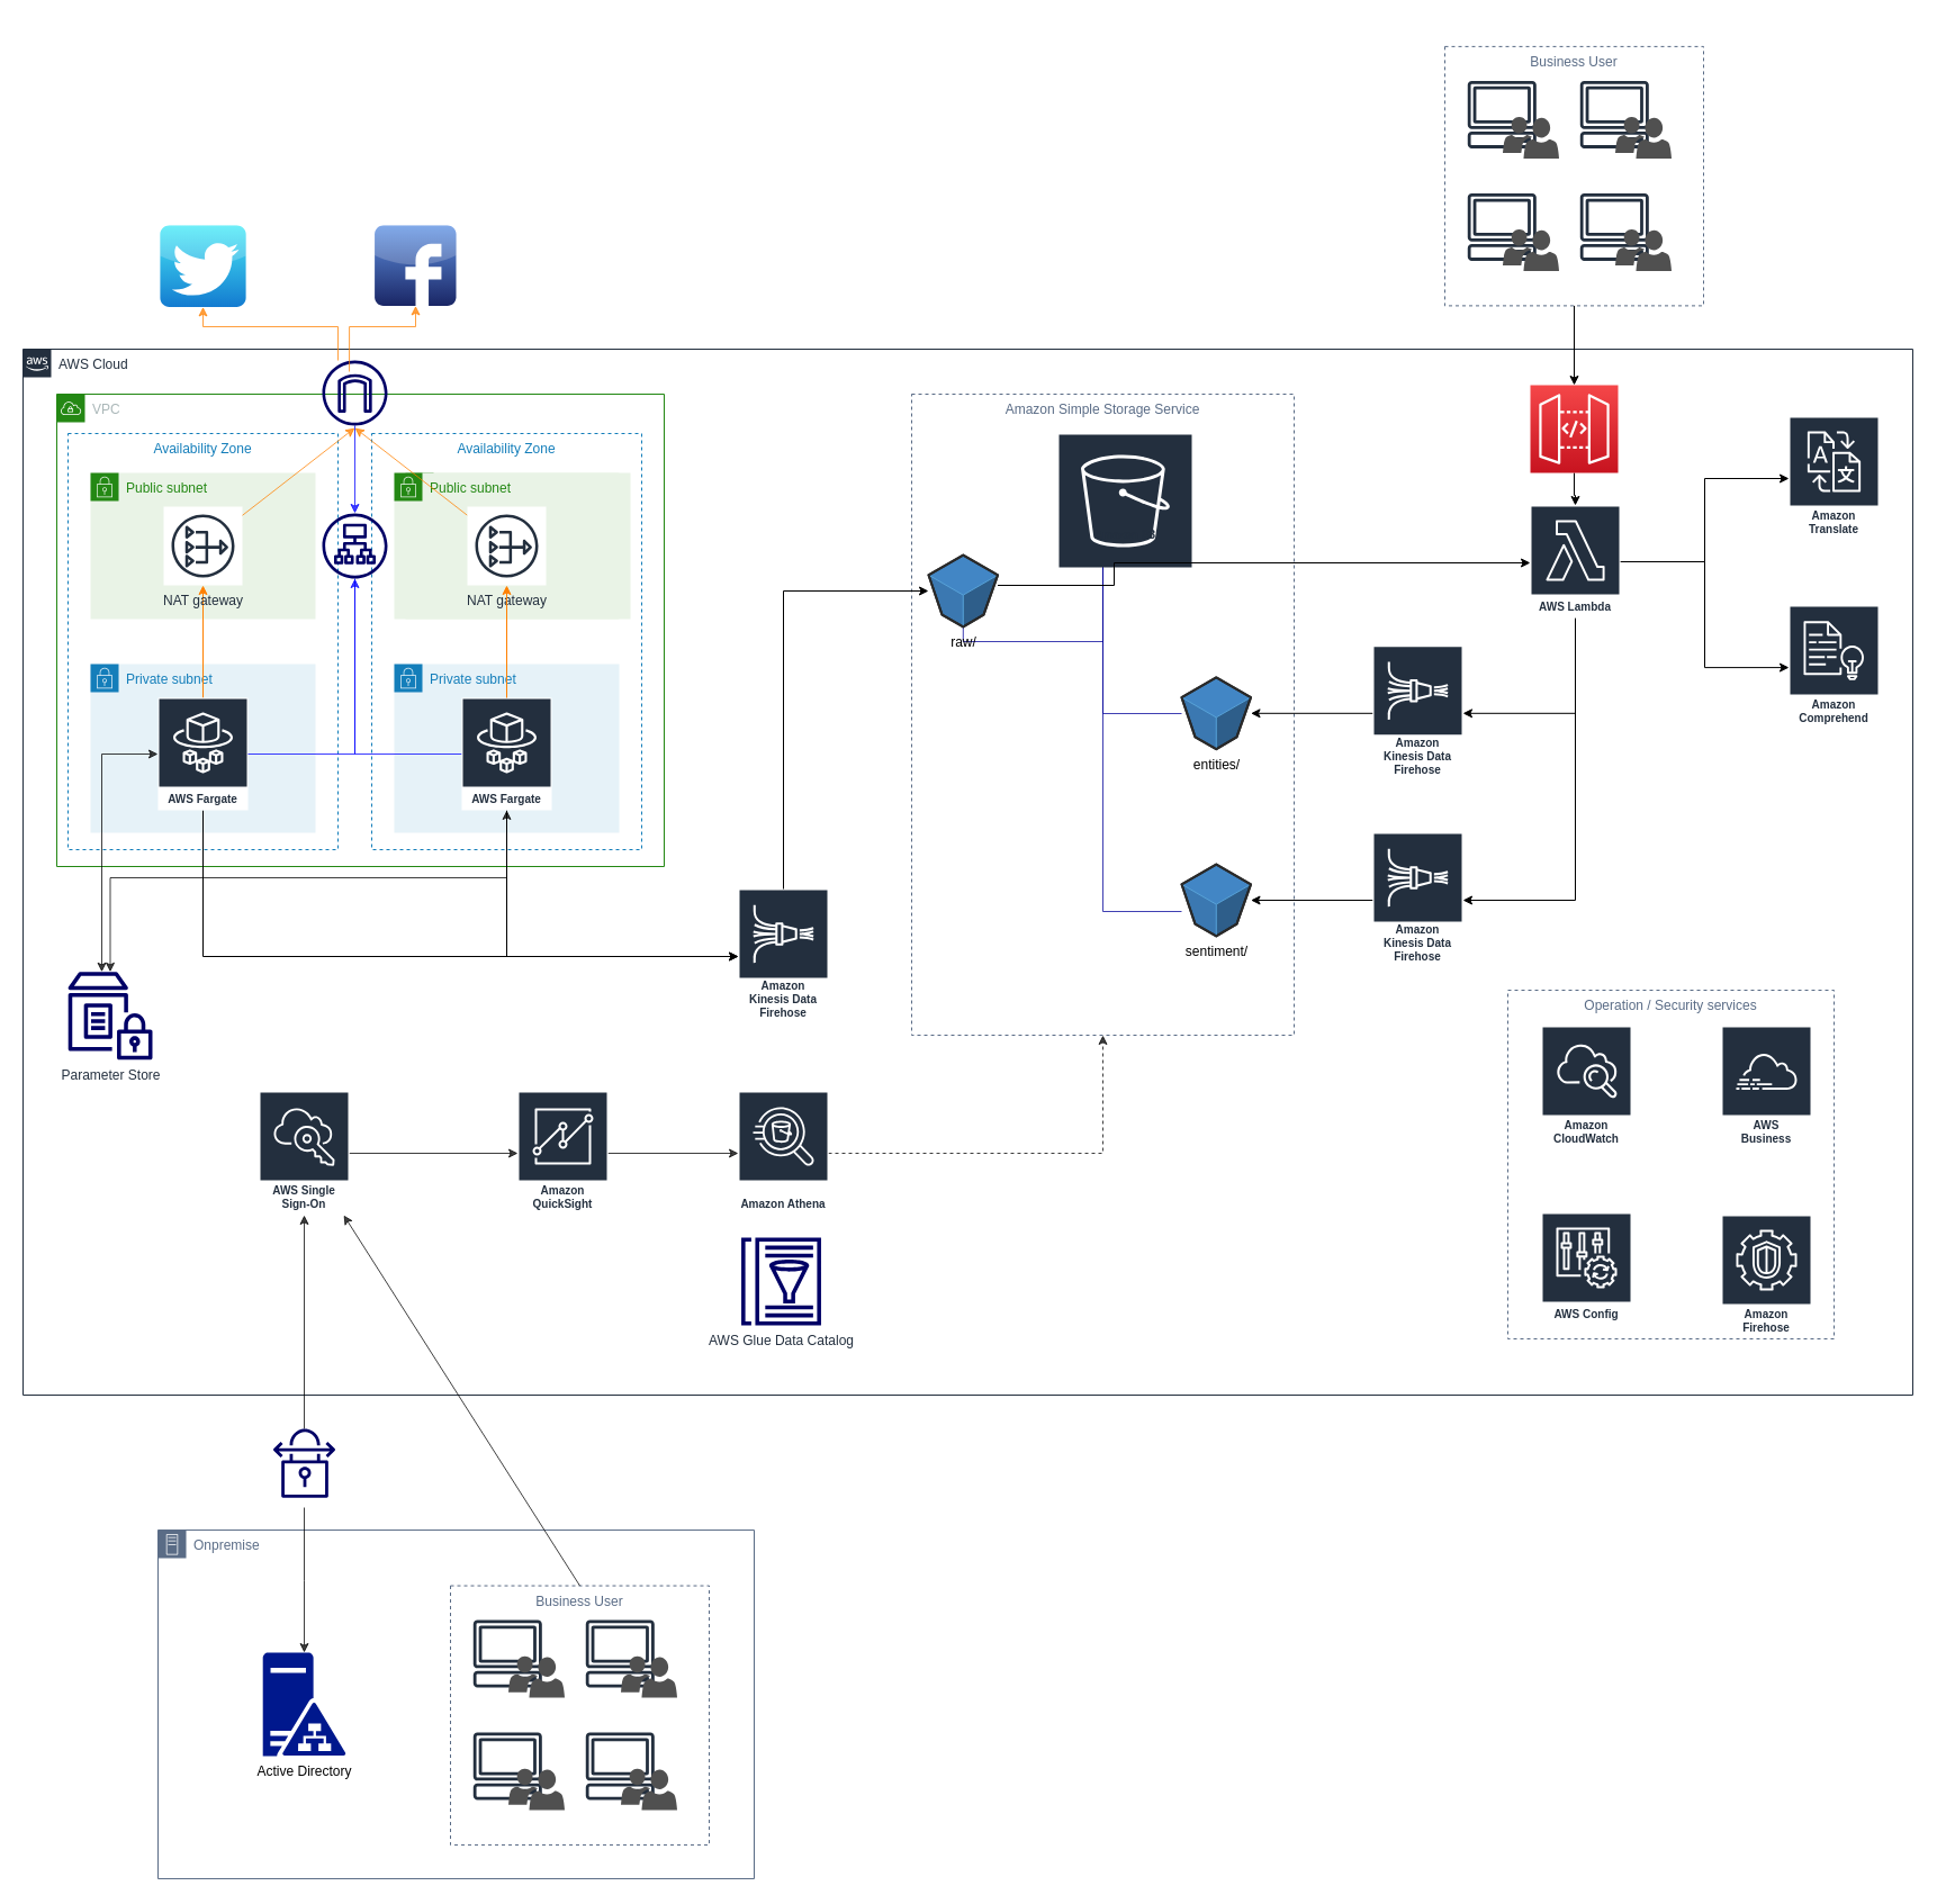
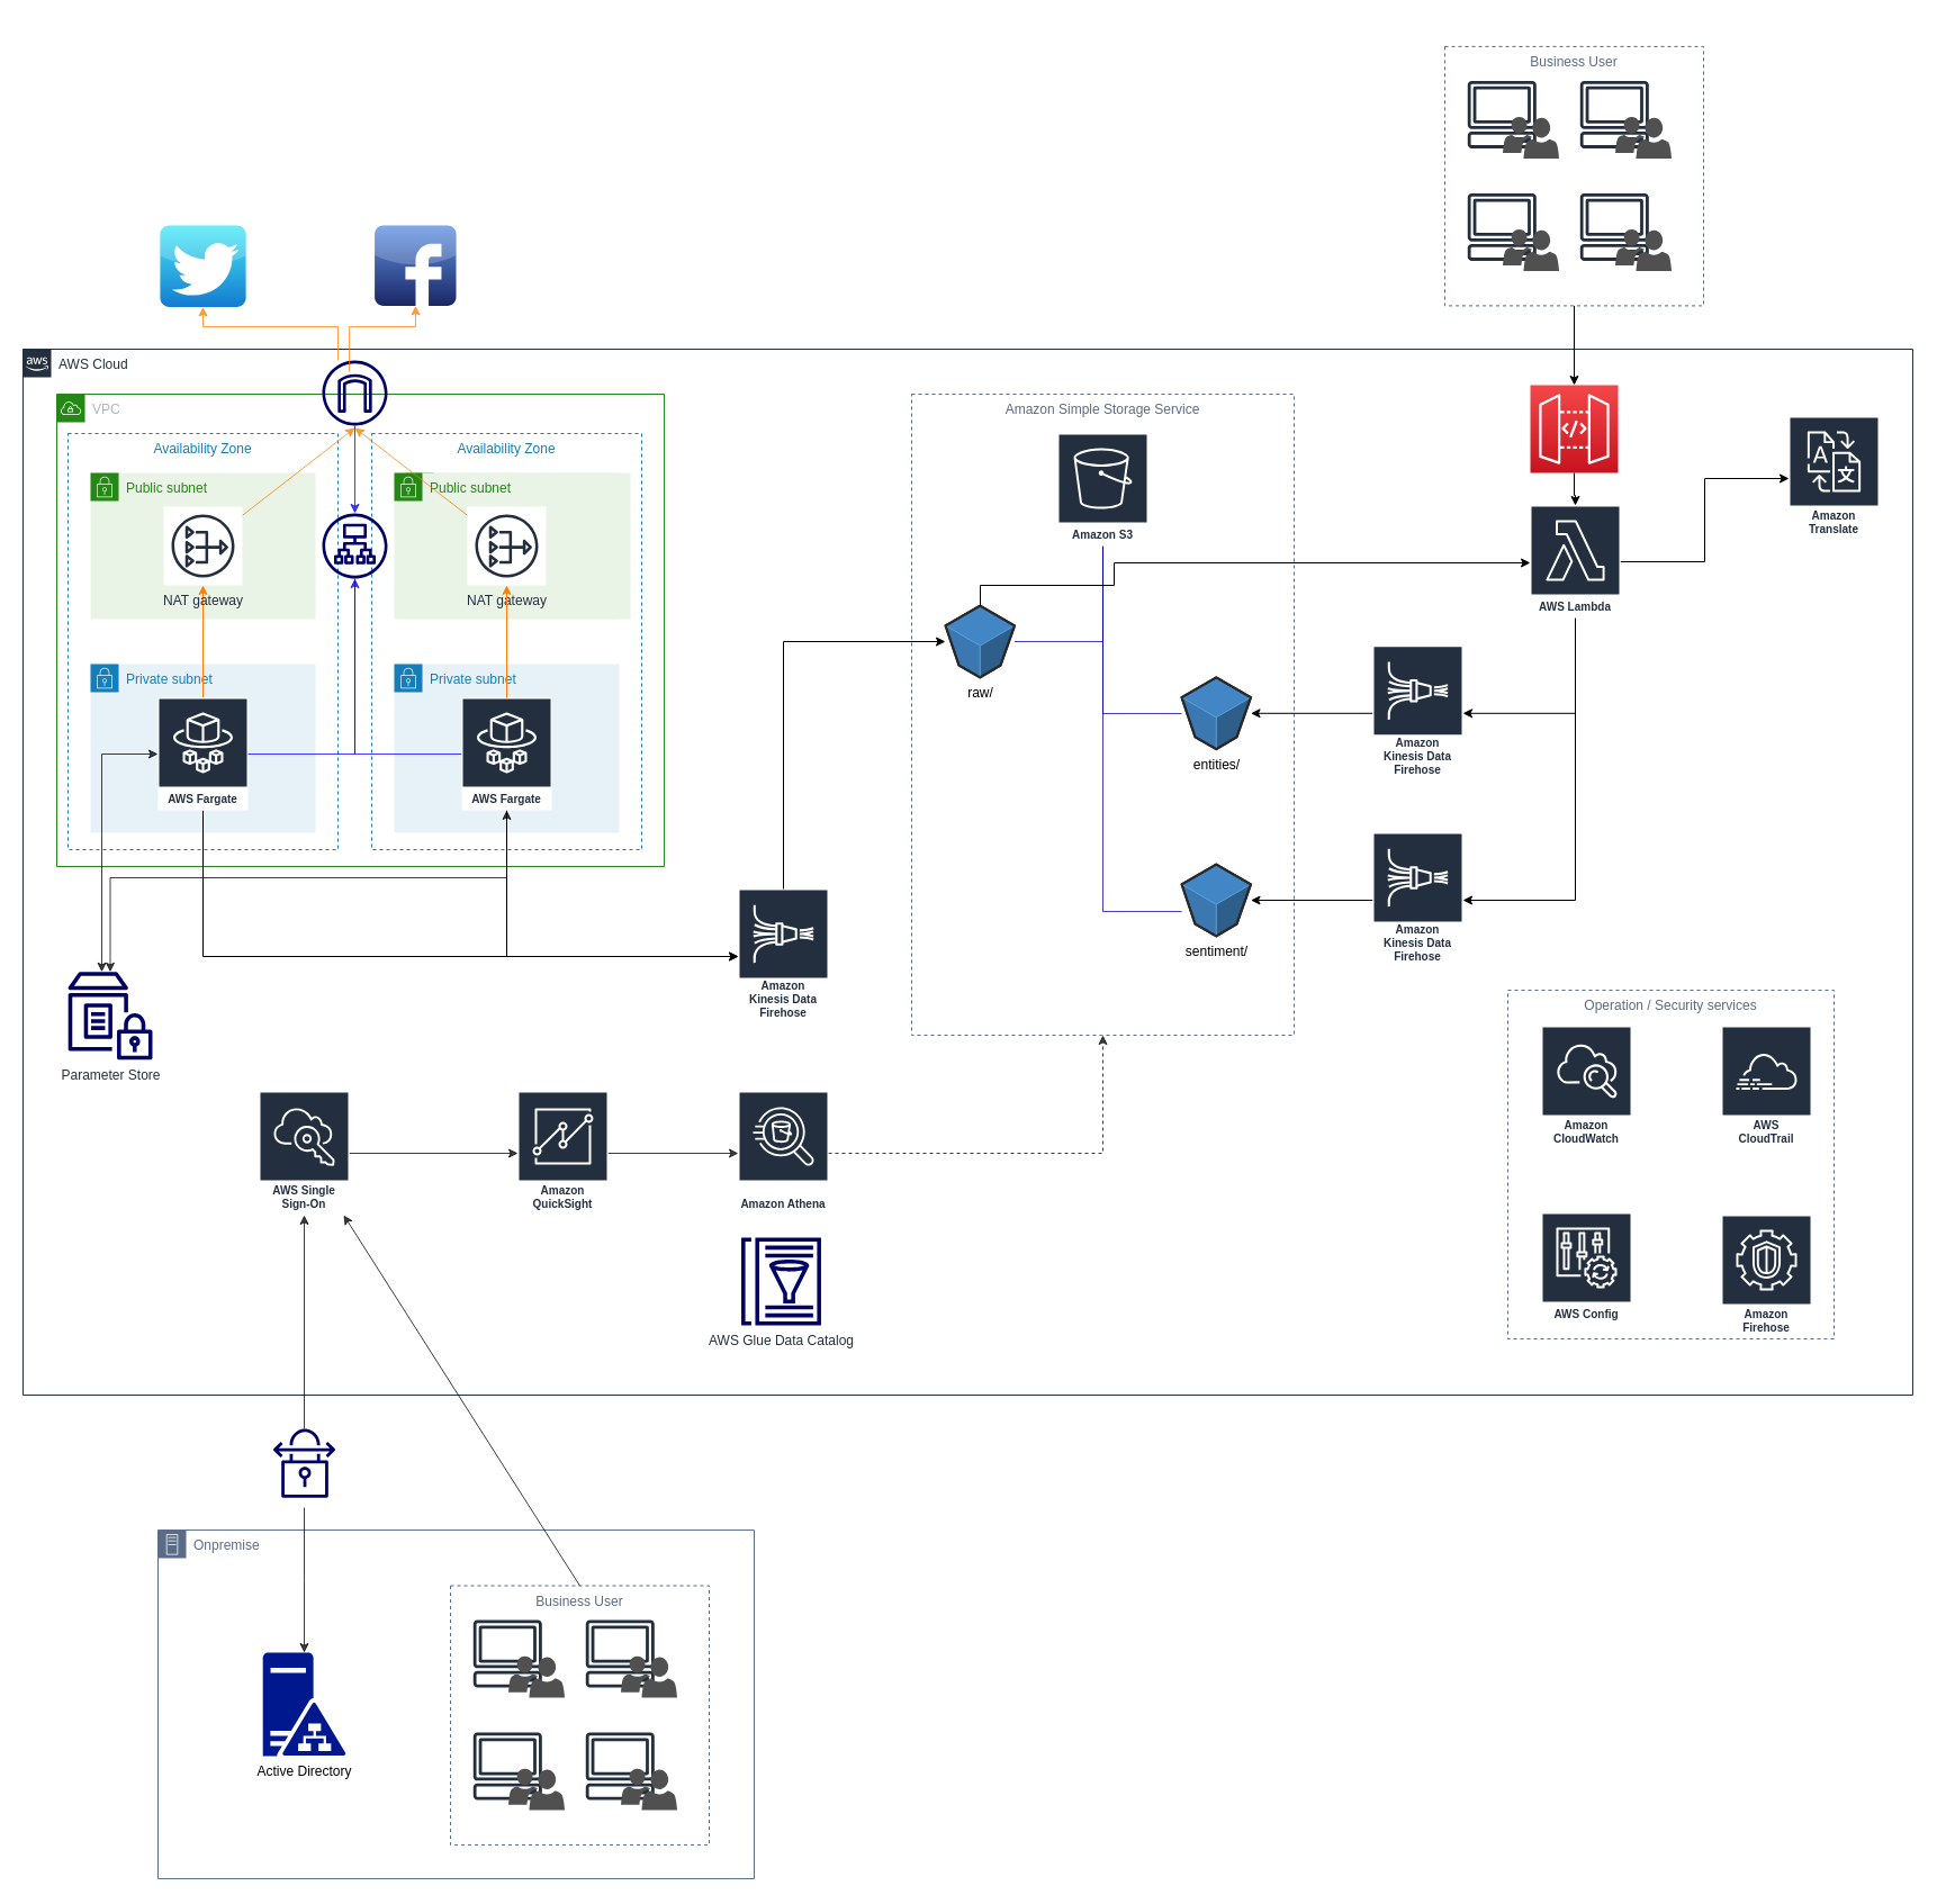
- <mxCell id="25" value="Amazon S3" style="outlineConnect=0;fontColor=#232F3E;gradientColor=none;strokeColor=#ffffff;fillColor=#232F3E;dashed=0;verticalLabelPosition=middle;verticalAlign=bottom;align=center;html=1;whiteSpace=wrap;fontSize=10;fontStyle=1;spacing=3;shape=mxgraph.aws4.productIcon;prIcon=mxgraph.aws4.s3;" parent="1" vertex="1"><mxGeometry x="940" y="385" width="120" height="100" as="geometry" /></mxCell>
+ <mxCell id="25" value="Amazon S3" style="outlineConnect=0;fontColor=#232F3E;gradientColor=none;strokeColor=#ffffff;fillColor=#232F3E;dashed=0;verticalLabelPosition=middle;verticalAlign=bottom;align=center;html=1;whiteSpace=wrap;fontSize=10;fontStyle=1;spacing=3;shape=mxgraph.aws4.productIcon;prIcon=mxgraph.aws4.s3;" parent="1" vertex="1"><mxGeometry x="940" y="385" width="80" height="100" as="geometry" /></mxCell>
- <mxCell id="27" value="raw/" style="verticalLabelPosition=bottom;html=1;verticalAlign=top;strokeWidth=1;align=center;outlineConnect=0;dashed=0;outlineConnect=0;shape=mxgraph.aws3d.s3Bucket;fillColor=#4286c5;strokeColor=#57A2D8;aspect=fixed;" parent="1" vertex="1"><mxGeometry x="825" y="493.1" width="61.5" height="63.8" as="geometry" /></mxCell>
+ <mxCell id="27" value="raw/" style="verticalLabelPosition=bottom;html=1;verticalAlign=top;strokeWidth=1;align=center;outlineConnect=0;dashed=0;outlineConnect=0;shape=mxgraph.aws3d.s3Bucket;fillColor=#4286c5;strokeColor=#57A2D8;aspect=fixed;" parent="1" vertex="1"><mxGeometry x="840" y="538.1" width="61.5" height="63.8" as="geometry" /></mxCell>
- <mxCell id="38" style="edgeStyle=orthogonalEdgeStyle;rounded=0;orthogonalLoop=1;jettySize=auto;html=1;startArrow=none;startFill=0;endArrow=classic;endFill=1;" parent="1" source="39" target="41" edge="1"><mxGeometry relative="1" as="geometry" /></mxCell>
- <mxCell id="41" value="Amazon Comprehend" style="outlineConnect=0;fontColor=#232F3E;gradientColor=none;strokeColor=#ffffff;fillColor=#232F3E;dashed=0;verticalLabelPosition=middle;verticalAlign=bottom;align=center;html=1;whiteSpace=wrap;fontSize=10;fontStyle=1;spacing=3;shape=mxgraph.aws4.productIcon;prIcon=mxgraph.aws4.comprehend;" parent="1" vertex="1"><mxGeometry x="1590" y="538.1" width="80" height="110" as="geometry" /></mxCell>
- <mxCell id="62" value="AWS&#10;Business" style="outlineConnect=0;fontColor=#232F3E;gradientColor=none;strokeColor=#ffffff;fillColor=#232F3E;dashed=0;verticalLabelPosition=middle;verticalAlign=bottom;align=center;html=1;whiteSpace=wrap;fontSize=10;fontStyle=1;spacing=3;shape=mxgraph.aws4.productIcon;prIcon=mxgraph.aws4.cloudtrail;" parent="1" vertex="1"><mxGeometry x="1530" y="912" width="80" height="110" as="geometry" /></mxCell>
+ <mxCell id="62" value="AWS&#10;CloudTrail" style="outlineConnect=0;fontColor=#232F3E;gradientColor=none;strokeColor=#ffffff;fillColor=#232F3E;dashed=0;verticalLabelPosition=middle;verticalAlign=bottom;align=center;html=1;whiteSpace=wrap;fontSize=10;fontStyle=1;spacing=3;shape=mxgraph.aws4.productIcon;prIcon=mxgraph.aws4.cloudtrail;" parent="1" vertex="1"><mxGeometry x="1530" y="912" width="80" height="110" as="geometry" /></mxCell>
